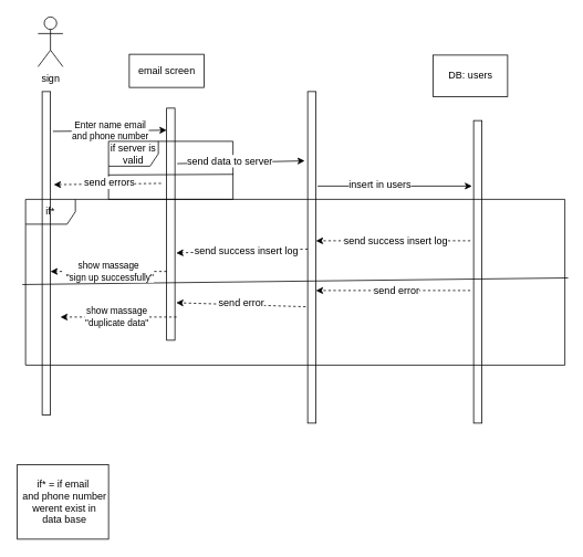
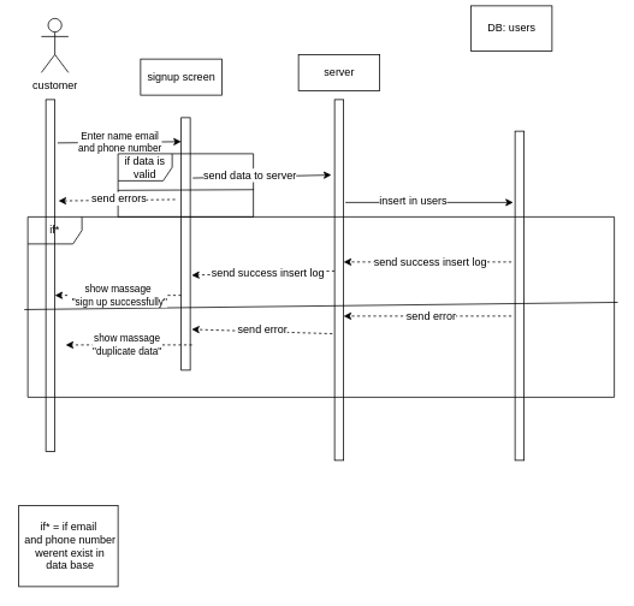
+ <mxCell id="7" value="server" style="html=1;" vertex="1" parent="1"><mxGeometry x="330" y="60" width="90" height="40" as="geometry" /></mxCell>
- <mxCell id="5" value="email screen" style="html=1;" vertex="1" parent="1"><mxGeometry x="155" y="65" width="90" height="40" as="geometry" /></mxCell>
+ <mxCell id="5" value="signup screen" style="html=1;" vertex="1" parent="1"><mxGeometry x="155" y="65" width="90" height="40" as="geometry" /></mxCell>
- <mxCell id="9" value="DB: users" style="html=1;" vertex="1" parent="1"><mxGeometry x="521" y="66" width="90" height="50" as="geometry" /></mxCell>
+ <mxCell id="9" value="DB: users" style="html=1;" vertex="1" parent="1"><mxGeometry x="521" y="6" width="90" height="50" as="geometry" /></mxCell>
- <mxCell id="2" value="sign" style="shape=umlActor;verticalLabelPosition=bottom;labelBackgroundColor=#ffffff;verticalAlign=top;html=1;outlineConnect=0;" vertex="1" parent="1"><mxGeometry x="45" y="20" width="30" height="60" as="geometry" /></mxCell>
+ <mxCell id="2" value="customer" style="shape=umlActor;verticalLabelPosition=bottom;labelBackgroundColor=#ffffff;verticalAlign=top;html=1;outlineConnect=0;" vertex="1" parent="1"><mxGeometry x="45" y="20" width="30" height="60" as="geometry" /></mxCell>
- <mxCell id="11" value="if server is valid" style="shape=umlFrame;whiteSpace=wrap;html=1;fillColor=none;" vertex="1" parent="1"><mxGeometry x="130" y="170" width="150" height="70" as="geometry" /></mxCell>
+ <mxCell id="11" value="if data is valid" style="shape=umlFrame;whiteSpace=wrap;html=1;fillColor=none;" vertex="1" parent="1"><mxGeometry x="130" y="170" width="150" height="70" as="geometry" /></mxCell>
